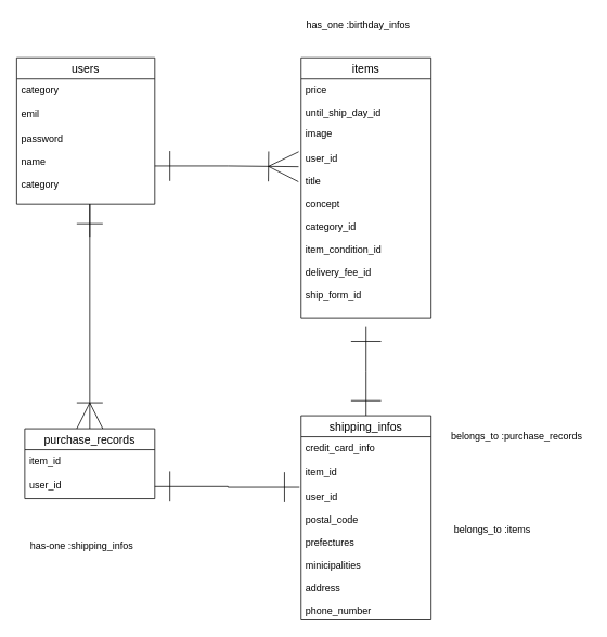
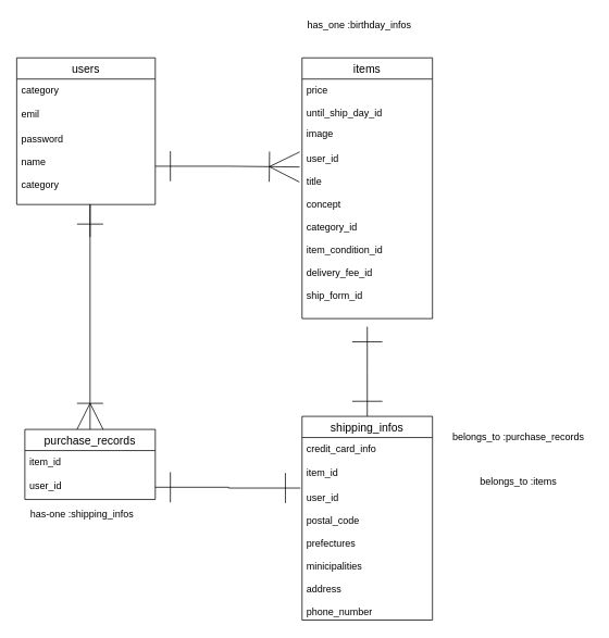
- <mxCell id="24" value="belongs_to :items" style="text;html=1;align=center;verticalAlign=middle;resizable=0;points=[];autosize=1;strokeColor=none;" vertex="1" parent="1"><mxGeometry x="550" y="640" width="110" height="20" as="geometry" /></mxCell>
+ <mxCell id="24" value="belongs_to :items" style="text;html=1;align=center;verticalAlign=middle;resizable=0;points=[];autosize=1;strokeColor=none;" vertex="1" parent="1"><mxGeometry x="580" y="580" width="110" height="20" as="geometry" /></mxCell>
- <mxCell id="19" value="has-one :shipping_infos" style="text;html=1;align=center;verticalAlign=middle;resizable=0;points=[];autosize=1;strokeColor=none;" vertex="1" parent="1"><mxGeometry x="30" y="660" width="140" height="20" as="geometry" /></mxCell>
+ <mxCell id="19" value="has-one :shipping_infos" style="text;html=1;align=center;verticalAlign=middle;resizable=0;points=[];autosize=1;strokeColor=none;" vertex="1" parent="1"><mxGeometry x="30" y="620" width="140" height="20" as="geometry" /></mxCell>
